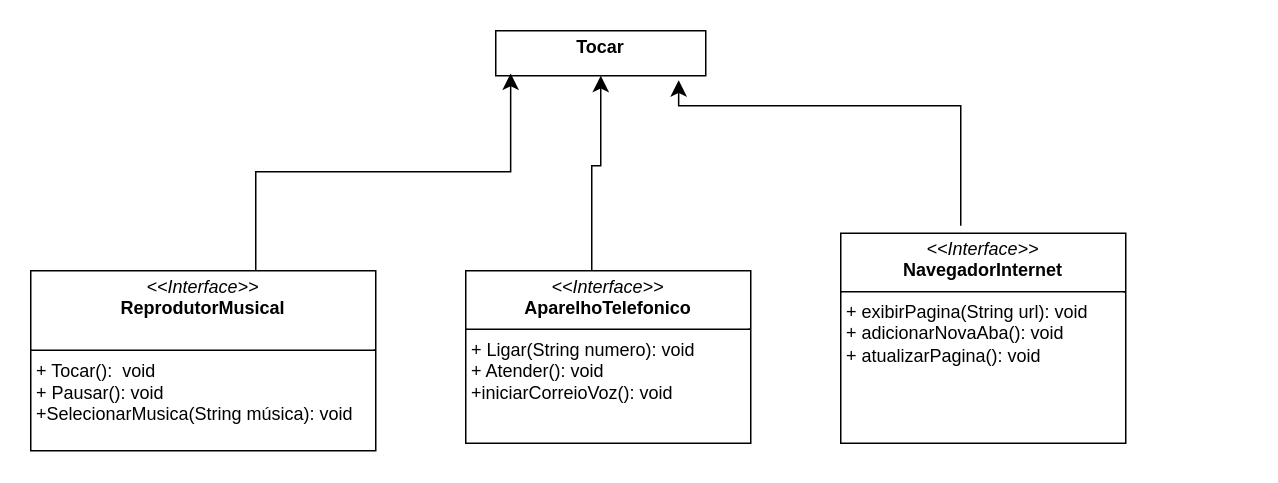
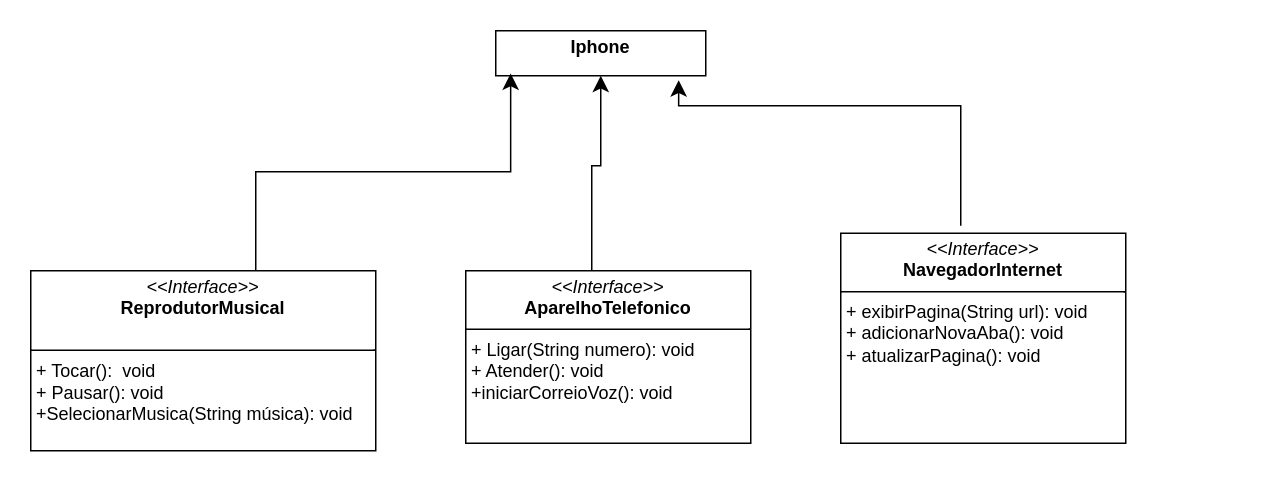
- <mxCell id="3" value="&lt;p style=&quot;margin: 4px 0px 0px;&quot;&gt;&lt;/p&gt;&lt;div style=&quot;height:2px;&quot;&gt;&lt;b&gt;Tocar&lt;/b&gt;&lt;/div&gt;" style="verticalAlign=top;align=center;overflow=fill;html=1;whiteSpace=wrap;" parent="1" vertex="1"><mxGeometry x="330" y="20" width="140" height="30" as="geometry" /></mxCell>
+ <mxCell id="3" value="&lt;p style=&quot;margin: 4px 0px 0px;&quot;&gt;&lt;/p&gt;&lt;div style=&quot;height:2px;&quot;&gt;&lt;b&gt;Iphone&lt;/b&gt;&lt;/div&gt;" style="verticalAlign=top;align=center;overflow=fill;html=1;whiteSpace=wrap;" parent="1" vertex="1"><mxGeometry x="330" y="20" width="140" height="30" as="geometry" /></mxCell>
